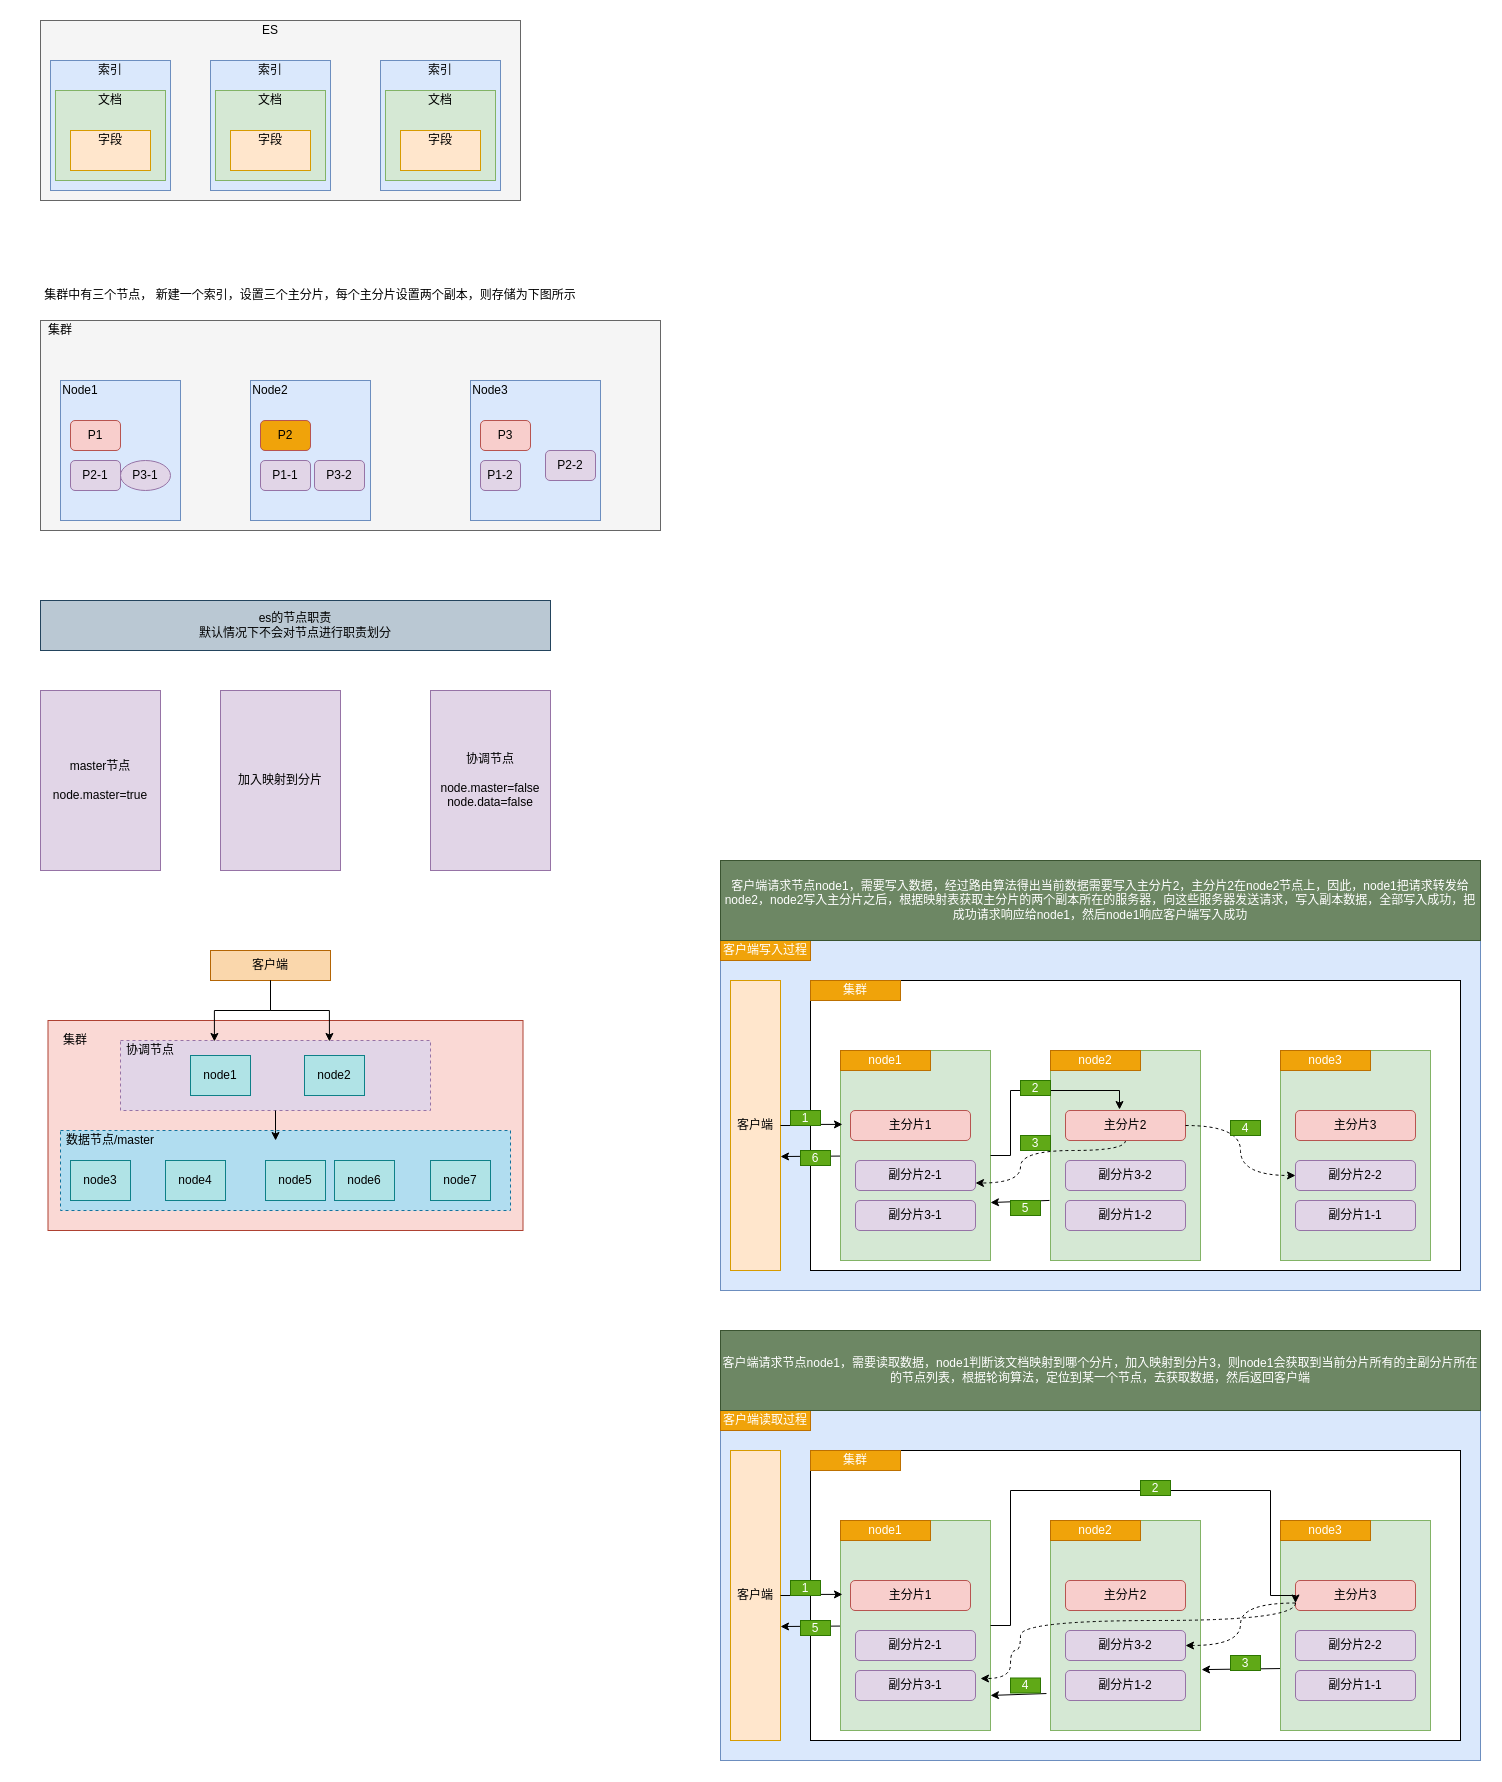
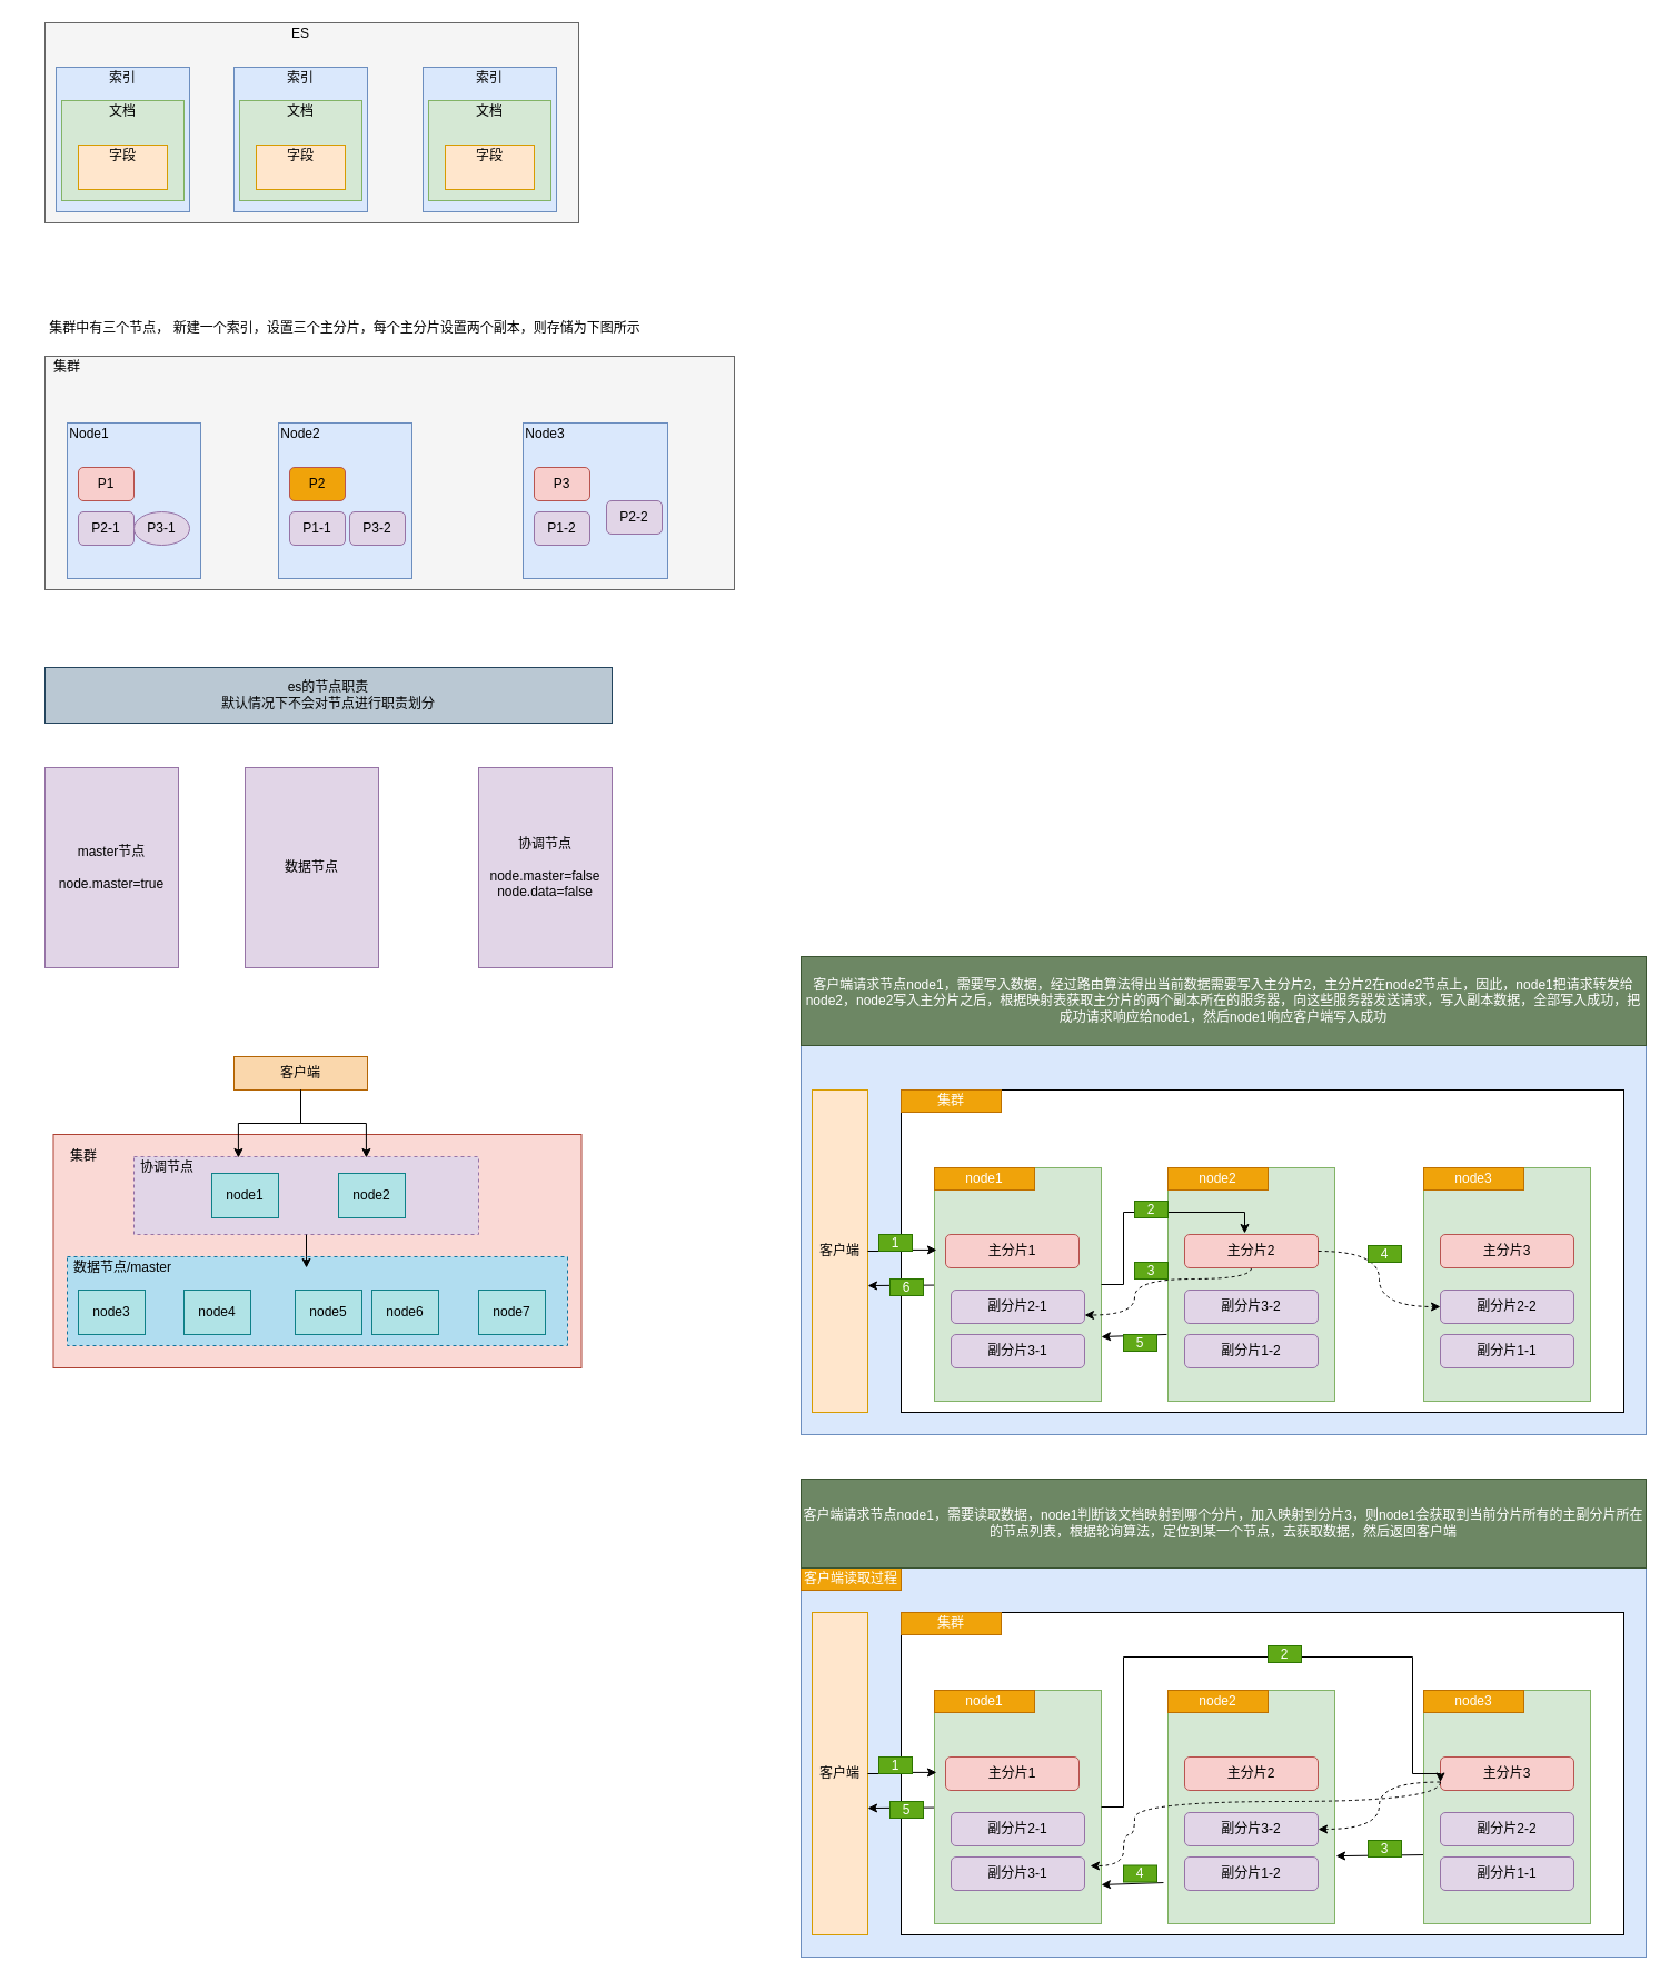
- <mxCell id="36" value="P1-2" style="rounded=1;whiteSpace=wrap;html=1;fillColor=#e1d5e7;strokeColor=#9673a6;" parent="1" vertex="1"><mxGeometry x="480" y="460" width="40" height="30" as="geometry" /></mxCell>
+ <mxCell id="36" value="P1-2" style="rounded=1;whiteSpace=wrap;html=1;fillColor=#e1d5e7;strokeColor=#9673a6;" parent="1" vertex="1"><mxGeometry x="480" y="460" width="50" height="30" as="geometry" /></mxCell>
- <mxCell id="42" value="加入映射到分片" style="rounded=0;whiteSpace=wrap;html=1;fillColor=#e1d5e7;strokeColor=#9673a6;" parent="1" vertex="1"><mxGeometry x="220" y="690" width="120" height="180" as="geometry" /></mxCell>
+ <mxCell id="42" value="数据节点" style="rounded=0;whiteSpace=wrap;html=1;fillColor=#e1d5e7;strokeColor=#9673a6;" parent="1" vertex="1"><mxGeometry x="220" y="690" width="120" height="180" as="geometry" /></mxCell>
- <mxCell id="62" value="客户端写入过程" style="text;html=1;strokeColor=#BD7000;fillColor=#f0a30a;align=center;verticalAlign=middle;whiteSpace=wrap;rounded=0;fontColor=#ffffff;" parent="1" vertex="1"><mxGeometry x="720" y="940" width="90" height="20" as="geometry" /></mxCell>
